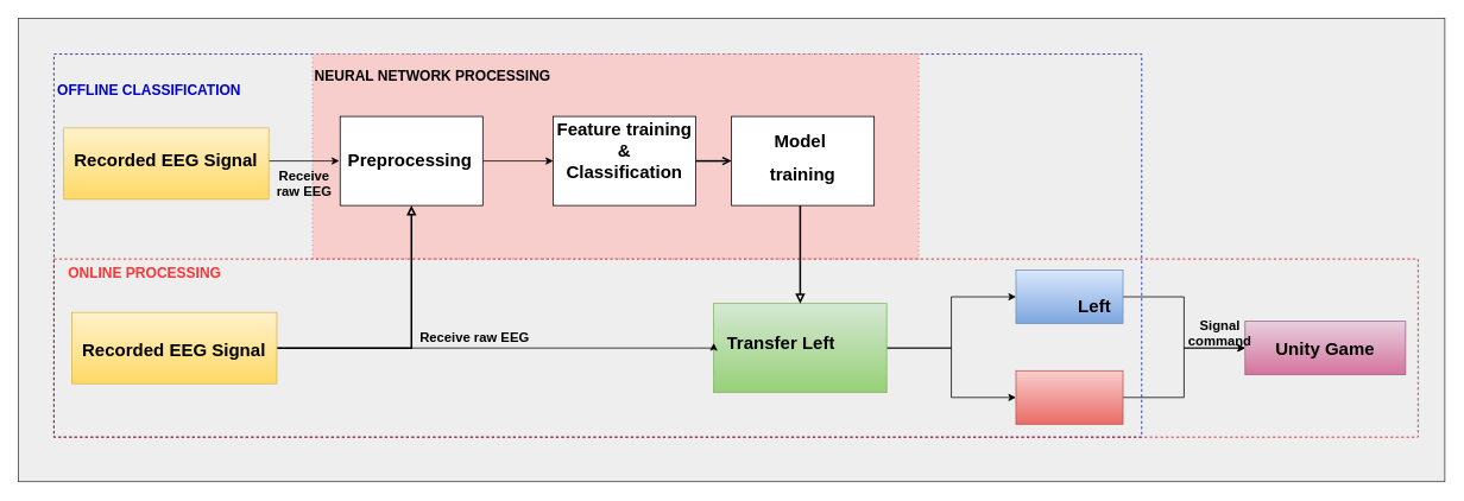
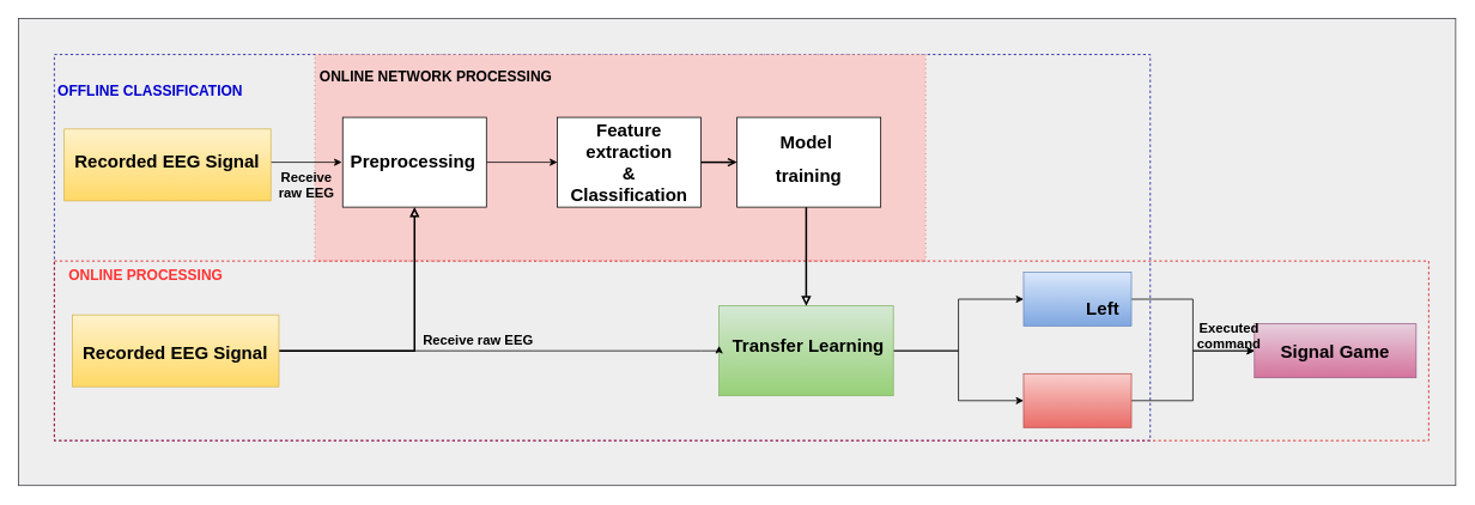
- <mxCell id="35" value="NEURAL NETWORK PROCESSING" style="text;html=1;strokeColor=none;fillColor=none;align=center;verticalAlign=middle;whiteSpace=wrap;rounded=0;dashed=1;fontSize=16;fontColor=#000000;fontStyle=1" parent="1" vertex="1"><mxGeometry x="330" y="64" width="310" height="40" as="geometry" /></mxCell>
+ <mxCell id="35" value="ONLINE NETWORK PROCESSING" style="text;html=1;strokeColor=none;fillColor=none;align=center;verticalAlign=middle;whiteSpace=wrap;rounded=0;dashed=1;fontSize=16;fontColor=#000000;fontStyle=1" parent="1" vertex="1"><mxGeometry x="330" y="64" width="310" height="40" as="geometry" /></mxCell>
- <mxCell id="12" value="&lt;h1 style=&quot;font-size: 20px&quot;&gt;Feature training&lt;br&gt;&amp;amp;&lt;br&gt;&lt;b&gt;Classification&lt;/b&gt;&lt;/h1&gt;" style="text;html=1;strokeColor=none;fillColor=none;spacing=5;spacingTop=-20;whiteSpace=wrap;overflow=hidden;rounded=0;fontSize=20;align=center;" parent="1" vertex="1"><mxGeometry x="620" y="130" width="160" height="100" as="geometry" /></mxCell>
+ <mxCell id="12" value="&lt;h1 style=&quot;font-size: 20px&quot;&gt;Feature extraction&lt;br&gt;&amp;amp;&lt;br&gt;&lt;b&gt;Classification&lt;/b&gt;&lt;/h1&gt;" style="text;html=1;strokeColor=none;fillColor=none;spacing=5;spacingTop=-20;whiteSpace=wrap;overflow=hidden;rounded=0;fontSize=20;align=center;" parent="1" vertex="1"><mxGeometry x="620" y="130" width="160" height="100" as="geometry" /></mxCell>
- <mxCell id="16" value="&lt;h1 style=&quot;font-size: 20px&quot;&gt;Transfer Left&lt;/h1&gt;" style="text;html=1;strokeColor=none;fillColor=none;spacing=5;spacingTop=-20;whiteSpace=wrap;overflow=hidden;rounded=0;fontSize=20;" parent="1" vertex="1"><mxGeometry x="810" y="370" width="190" height="53" as="geometry" /></mxCell>
+ <mxCell id="16" value="&lt;h1 style=&quot;font-size: 20px&quot;&gt;Transfer Learning&lt;/h1&gt;" style="text;html=1;strokeColor=none;fillColor=none;spacing=5;spacingTop=-20;whiteSpace=wrap;overflow=hidden;rounded=0;fontSize=20;" parent="1" vertex="1"><mxGeometry x="810" y="370" width="190" height="53" as="geometry" /></mxCell>
- <mxCell id="27" value="Signal command" style="text;html=1;strokeColor=none;fillColor=none;align=center;verticalAlign=middle;whiteSpace=wrap;rounded=0;fontSize=15;fontStyle=1" parent="1" vertex="1"><mxGeometry x="1333" y="358" width="70" height="30" as="geometry" /></mxCell>
+ <mxCell id="27" value="Executed command" style="text;html=1;strokeColor=none;fillColor=none;align=center;verticalAlign=middle;whiteSpace=wrap;rounded=0;fontSize=15;fontStyle=1" parent="1" vertex="1"><mxGeometry x="1333" y="358" width="70" height="30" as="geometry" /></mxCell>
- <mxCell id="26" value="&lt;b&gt;Unity Game&lt;/b&gt;" style="rounded=0;whiteSpace=wrap;html=1;fontSize=20;fillColor=#e6d0de;gradientColor=#d5739d;strokeColor=#996185;" parent="1" vertex="1"><mxGeometry x="1396" y="360" width="180" height="60" as="geometry" /></mxCell>
+ <mxCell id="26" value="&lt;b&gt;Signal Game&lt;/b&gt;" style="rounded=0;whiteSpace=wrap;html=1;fontSize=20;fillColor=#e6d0de;gradientColor=#d5739d;strokeColor=#996185;" parent="1" vertex="1"><mxGeometry x="1396" y="360" width="180" height="60" as="geometry" /></mxCell>
